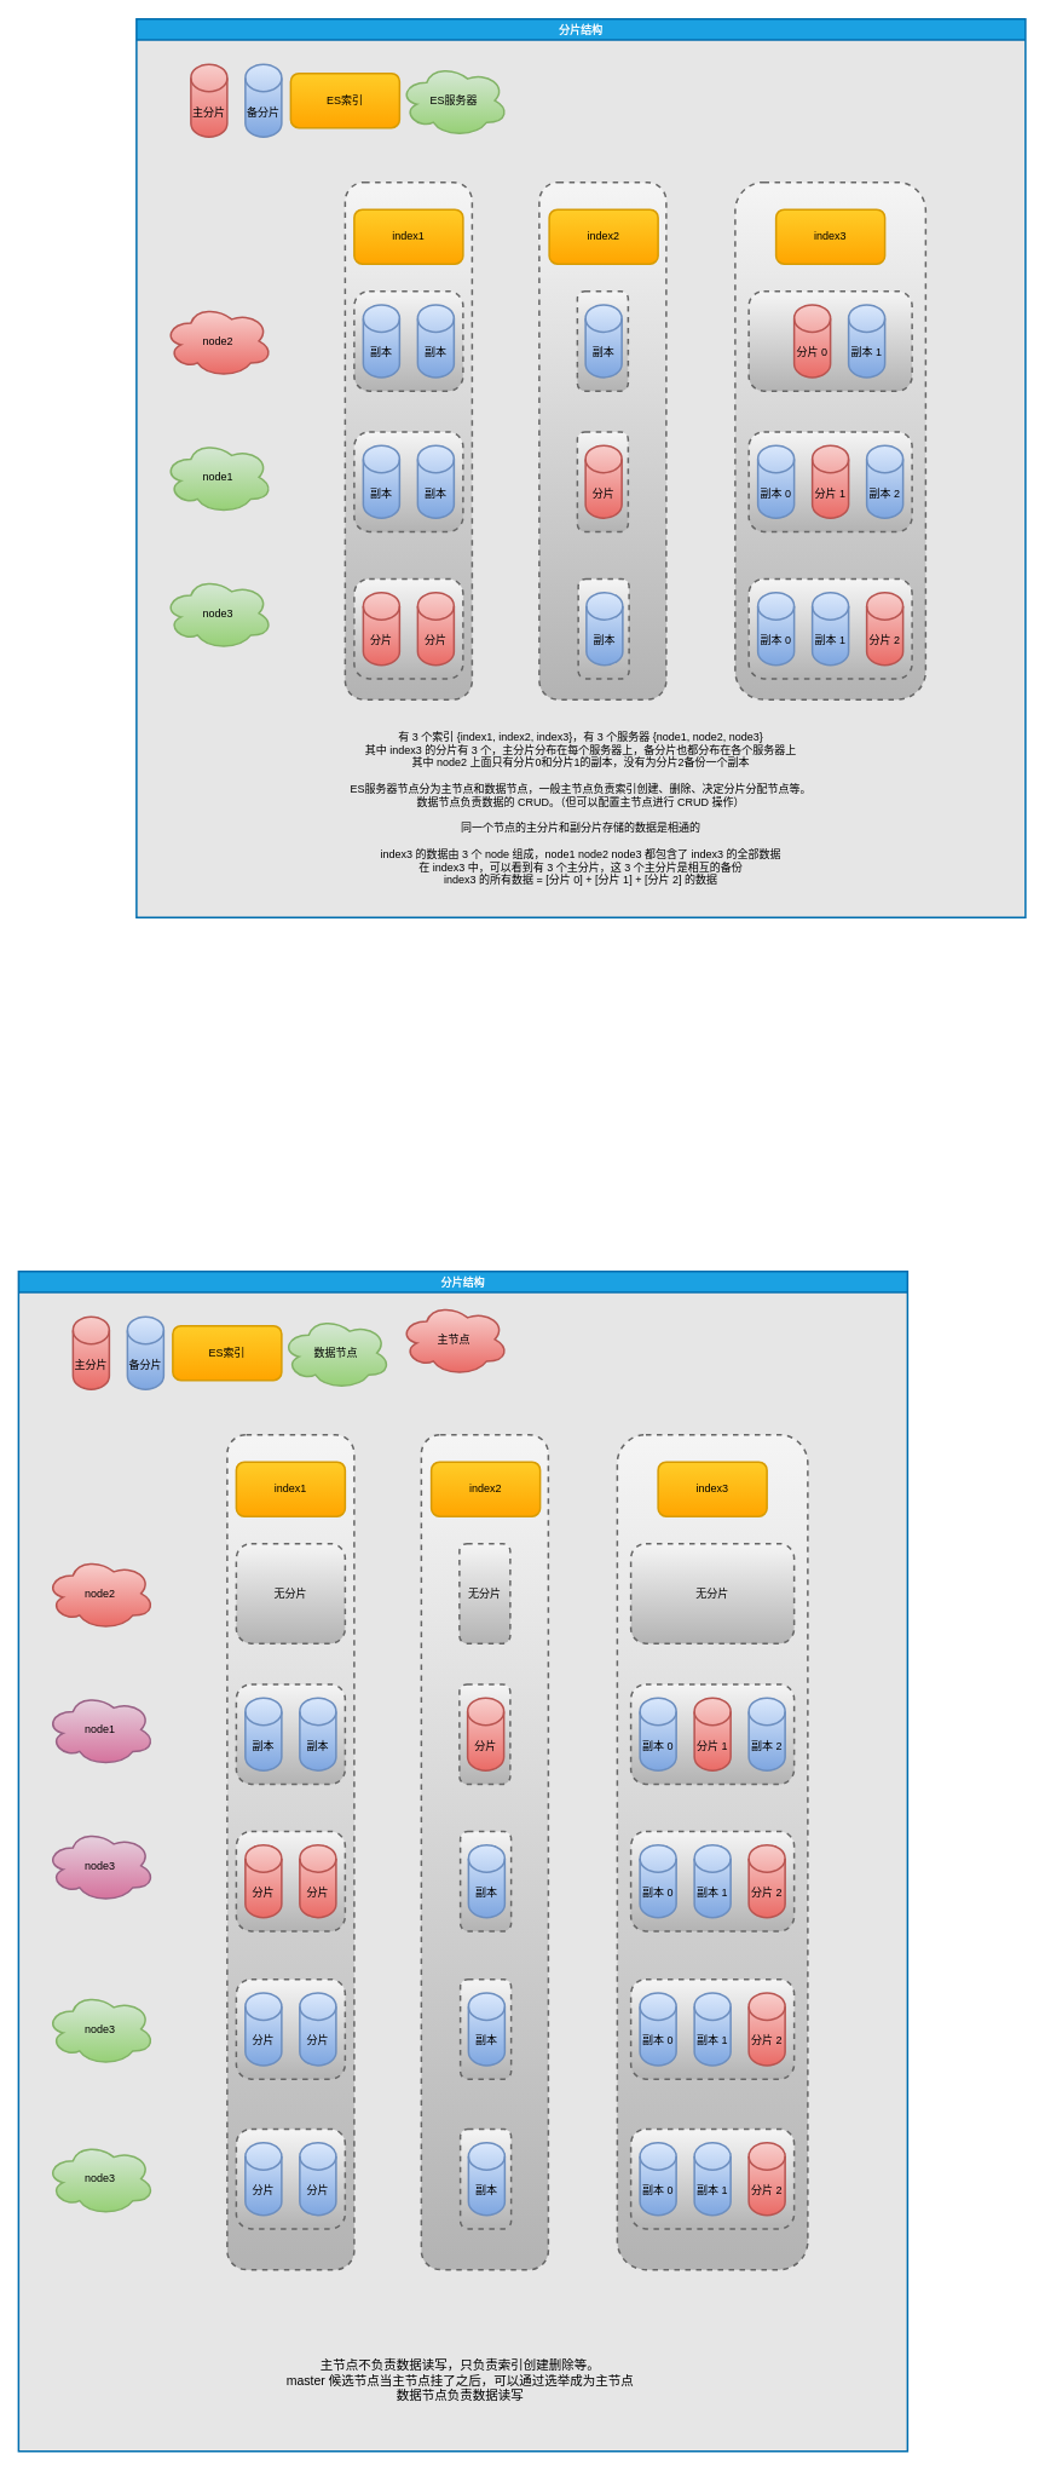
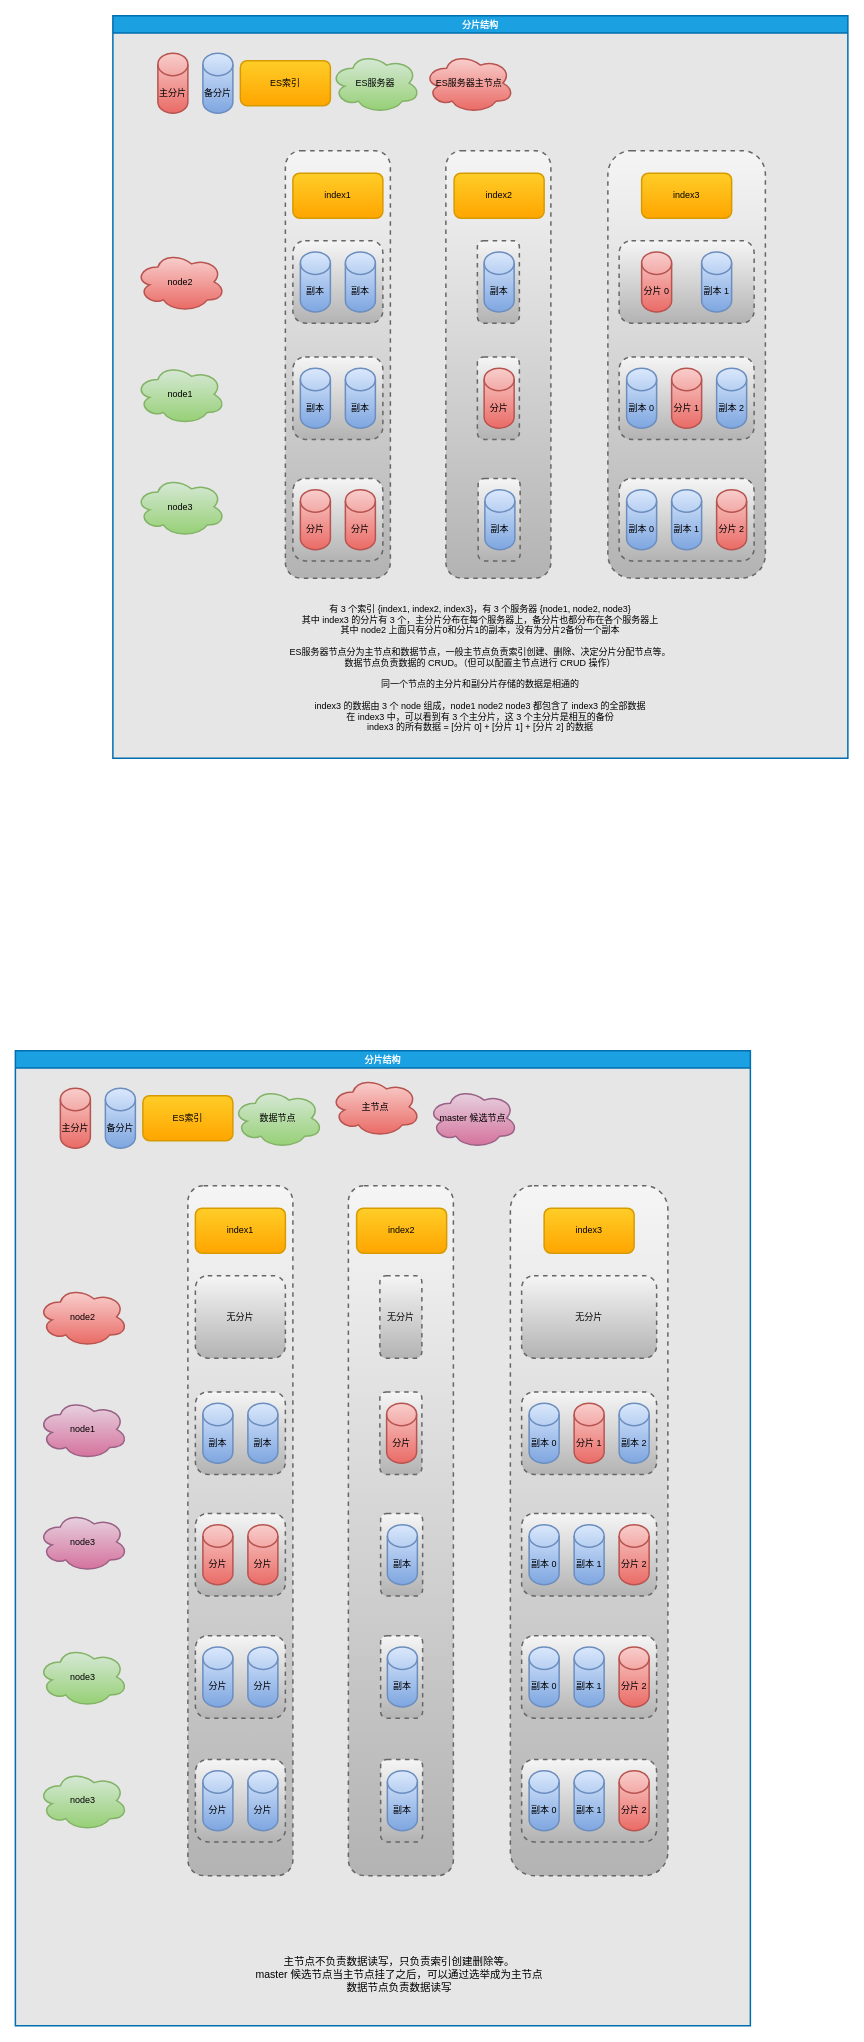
+ <mxCell id="43" value="ES服务器主节点" style="ellipse;shape=cloud;whiteSpace=wrap;html=1;strokeWidth=2;fillColor=#f8cecc;gradientColor=#ea6b66;strokeColor=#b85450;" parent="2" vertex="1"><mxGeometry x="415" y="50" width="120" height="80" as="geometry" /></mxCell>
- <mxCell id="34" value="分片 0" style="shape=cylinder3;whiteSpace=wrap;html=1;boundedLbl=1;backgroundOutline=1;size=15;strokeWidth=2;fillColor=#f8cecc;gradientColor=#ea6b66;strokeColor=#b85450;" parent="2" vertex="1"><mxGeometry x="725" y="315" width="40" height="80" as="geometry" /></mxCell>
+ <mxCell id="34" value="分片 0" style="shape=cylinder3;whiteSpace=wrap;html=1;boundedLbl=1;backgroundOutline=1;size=15;strokeWidth=2;fillColor=#f8cecc;gradientColor=#ea6b66;strokeColor=#b85450;" parent="2" vertex="1"><mxGeometry x="705" y="315" width="40" height="80" as="geometry" /></mxCell>
+ <mxCell id="82" value="master 候选节点" style="ellipse;shape=cloud;whiteSpace=wrap;html=1;strokeWidth=2;fillColor=#e6d0de;gradientColor=#d5739d;strokeColor=#996185;" vertex="1" parent="44"><mxGeometry x="550" y="50" width="120" height="80" as="geometry" /></mxCell>
- <mxCell id="101" value="主节点不负责数据读写，只负责索引创建删除等。&lt;br&gt;master 候选节点当主节点挂了之后，可以通过选举成为主节点&lt;br&gt;数据节点负责数据读写" style="text;html=1;strokeColor=none;fillColor=none;align=center;verticalAlign=middle;whiteSpace=wrap;rounded=0;fontSize=14;fontFamily=Helvetica;" vertex="1" parent="44"><mxGeometry x="44" y="1164" width="886" height="116" as="geometry" /></mxCell>
+ <mxCell id="101" value="主节点不负责数据读写，只负责索引创建删除等。&lt;br&gt;master 候选节点当主节点挂了之后，可以通过选举成为主节点&lt;br&gt;数据节点负责数据读写" style="text;html=1;strokeColor=none;fillColor=none;align=center;verticalAlign=middle;whiteSpace=wrap;rounded=0;fontSize=14;fontFamily=Helvetica;" vertex="1" parent="44"><mxGeometry x="69" y="1174" width="886" height="116" as="geometry" /></mxCell>
